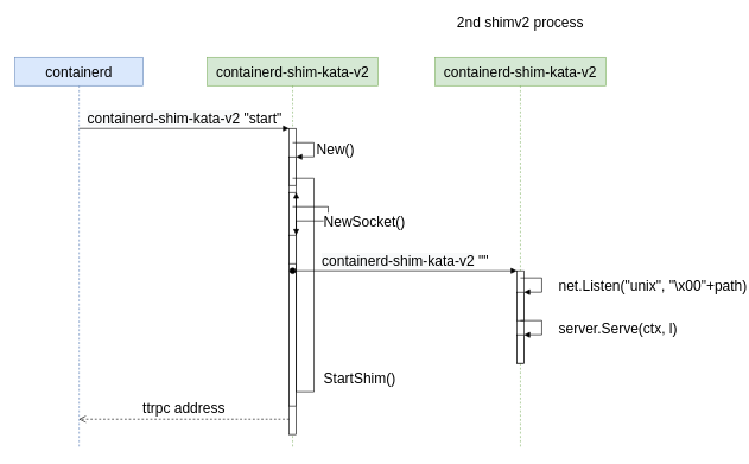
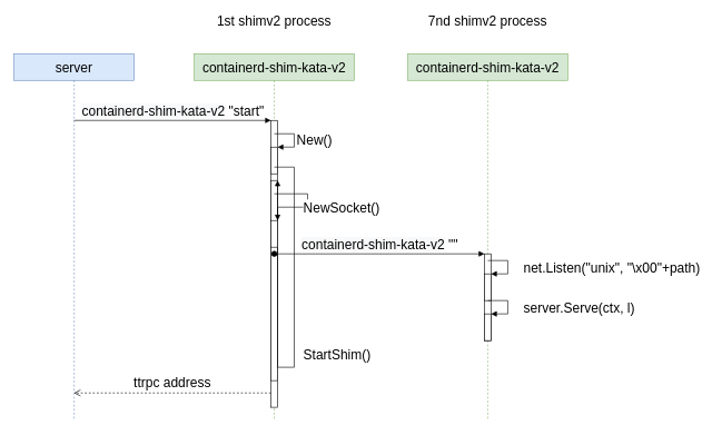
+ <mxCell id="20" value="1st shimv2 process" style="text;html=1;strokeColor=none;fillColor=none;align=center;verticalAlign=middle;whiteSpace=wrap;rounded=0;fontSize=20;" vertex="1" parent="1"><mxGeometry x="295" y="20" width="230" height="20" as="geometry" /></mxCell>
- <mxCell id="21" value="2nd shimv2 process" style="text;html=1;strokeColor=none;fillColor=none;align=center;verticalAlign=middle;whiteSpace=wrap;rounded=0;fontSize=20;" vertex="1" parent="1"><mxGeometry x="615" y="20" width="230" height="20" as="geometry" /></mxCell>
+ <mxCell id="21" value="7nd shimv2 process" style="text;html=1;strokeColor=none;fillColor=none;align=center;verticalAlign=middle;whiteSpace=wrap;rounded=0;fontSize=20;" vertex="1" parent="1"><mxGeometry x="615" y="20" width="230" height="20" as="geometry" /></mxCell>
- <mxCell id="10" value="containerd" style="shape=umlLifeline;perimeter=lifelinePerimeter;whiteSpace=wrap;html=1;container=1;collapsible=0;recursiveResize=0;outlineConnect=0;fillColor=#dae8fc;strokeColor=#6c8ebf;fontSize=20;" vertex="1" parent="1"><mxGeometry x="20" y="80" width="180" height="550" as="geometry" /></mxCell>
+ <mxCell id="10" value="server" style="shape=umlLifeline;perimeter=lifelinePerimeter;whiteSpace=wrap;html=1;container=1;collapsible=0;recursiveResize=0;outlineConnect=0;fillColor=#dae8fc;strokeColor=#6c8ebf;fontSize=20;" vertex="1" parent="1"><mxGeometry x="20" y="80" width="180" height="550" as="geometry" /></mxCell>
